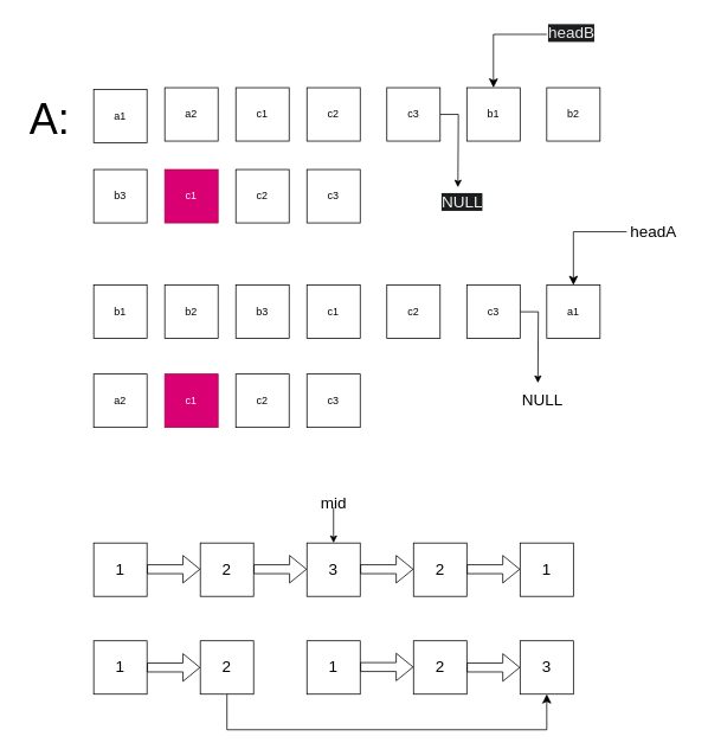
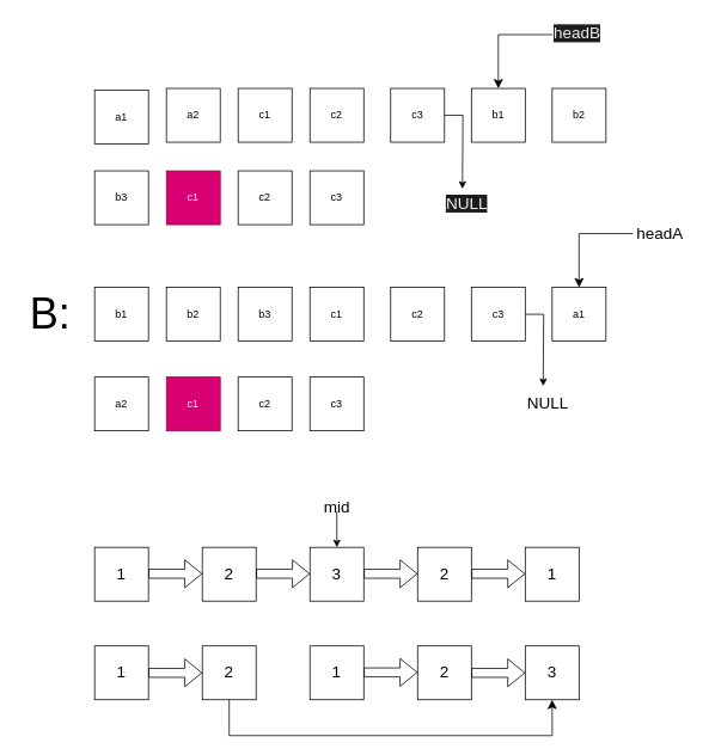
- <mxCell id="4" value="&lt;font style=&quot;font-size: 48px;&quot;&gt;A:&lt;/font&gt;" style="text;html=1;align=center;verticalAlign=middle;resizable=0;points=[];autosize=1;strokeColor=none;fillColor=none;" vertex="1" parent="1"><mxGeometry x="20" y="98" width="70" height="70" as="geometry" /></mxCell>
+ <mxCell id="5" value="&lt;font style=&quot;font-size: 48px;&quot;&gt;B:&lt;/font&gt;" style="text;html=1;align=center;verticalAlign=middle;resizable=0;points=[];autosize=1;strokeColor=none;fillColor=none;" vertex="1" parent="1"><mxGeometry x="20" y="315" width="70" height="70" as="geometry" /></mxCell>
